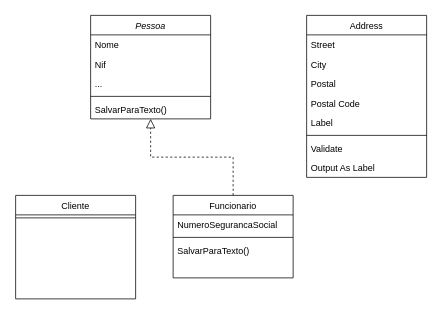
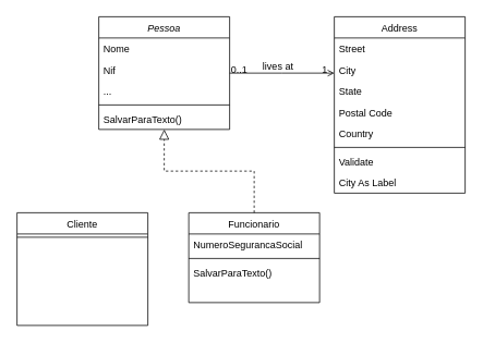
+ <mxCell id="24" value="" style="endArrow=open;shadow=0;strokeWidth=1;rounded=0;endFill=1;edgeStyle=elbowEdgeStyle;elbow=vertical;" edge="1" parent="1" source="2" target="15"><mxGeometry x="0.5" y="41" relative="1" as="geometry"><mxPoint x="280" y="92" as="sourcePoint" /><mxPoint x="440" y="92" as="targetPoint" /><mxPoint x="-40" y="32" as="offset" /></mxGeometry></mxCell>
+ <mxCell id="25" value="0..1" style="resizable=0;align=left;verticalAlign=bottom;labelBackgroundColor=none;fontSize=12;" connectable="0" vertex="1" parent="24"><mxGeometry x="-1" relative="1" as="geometry"><mxPoint y="4" as="offset" /></mxGeometry></mxCell>
+ <mxCell id="26" value="1" style="resizable=0;align=right;verticalAlign=bottom;labelBackgroundColor=none;fontSize=12;" connectable="0" vertex="1" parent="24"><mxGeometry x="1" relative="1" as="geometry"><mxPoint x="-7" y="4" as="offset" /></mxGeometry></mxCell>
+ <mxCell id="27" value="lives at" style="text;html=1;resizable=0;points=[];;align=center;verticalAlign=middle;labelBackgroundColor=none;rounded=0;shadow=0;strokeWidth=1;fontSize=12;" vertex="1" connectable="0" parent="24"><mxGeometry x="0.5" y="49" relative="1" as="geometry"><mxPoint x="-38" y="40" as="offset" /></mxGeometry></mxCell>
- <mxCell id="18" value="Postal" style="text;align=left;verticalAlign=top;spacingLeft=4;spacingRight=4;overflow=hidden;rotatable=0;points=[[0,0.5],[1,0.5]];portConstraint=eastwest;rounded=0;shadow=0;html=0;" vertex="1" parent="15"><mxGeometry y="78" width="160" height="26" as="geometry" /></mxCell>
+ <mxCell id="18" value="State" style="text;align=left;verticalAlign=top;spacingLeft=4;spacingRight=4;overflow=hidden;rotatable=0;points=[[0,0.5],[1,0.5]];portConstraint=eastwest;rounded=0;shadow=0;html=0;" vertex="1" parent="15"><mxGeometry y="78" width="160" height="26" as="geometry" /></mxCell>
- <mxCell id="20" value="Label" style="text;align=left;verticalAlign=top;spacingLeft=4;spacingRight=4;overflow=hidden;rotatable=0;points=[[0,0.5],[1,0.5]];portConstraint=eastwest;rounded=0;shadow=0;html=0;" vertex="1" parent="15"><mxGeometry y="130" width="160" height="26" as="geometry" /></mxCell>
+ <mxCell id="20" value="Country" style="text;align=left;verticalAlign=top;spacingLeft=4;spacingRight=4;overflow=hidden;rotatable=0;points=[[0,0.5],[1,0.5]];portConstraint=eastwest;rounded=0;shadow=0;html=0;" vertex="1" parent="15"><mxGeometry y="130" width="160" height="26" as="geometry" /></mxCell>
- <mxCell id="23" value="Output As Label" style="text;align=left;verticalAlign=top;spacingLeft=4;spacingRight=4;overflow=hidden;rotatable=0;points=[[0,0.5],[1,0.5]];portConstraint=eastwest;" vertex="1" parent="15"><mxGeometry y="190" width="160" height="26" as="geometry" /></mxCell>
+ <mxCell id="23" value="City As Label" style="text;align=left;verticalAlign=top;spacingLeft=4;spacingRight=4;overflow=hidden;rotatable=0;points=[[0,0.5],[1,0.5]];portConstraint=eastwest;" vertex="1" parent="15"><mxGeometry y="190" width="160" height="26" as="geometry" /></mxCell>
